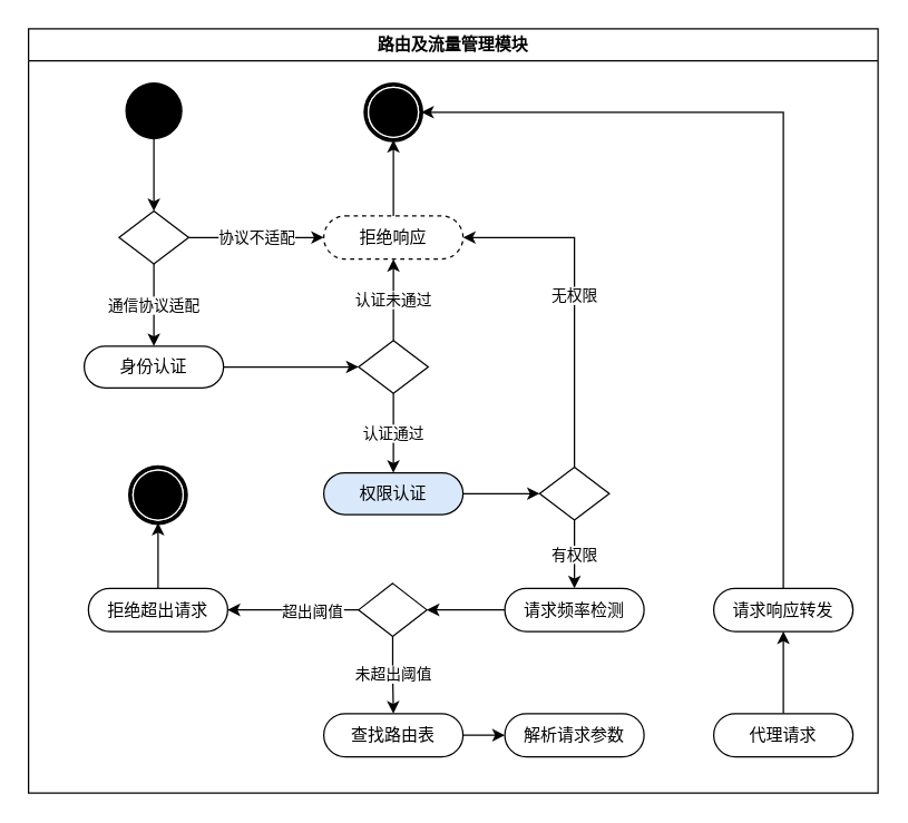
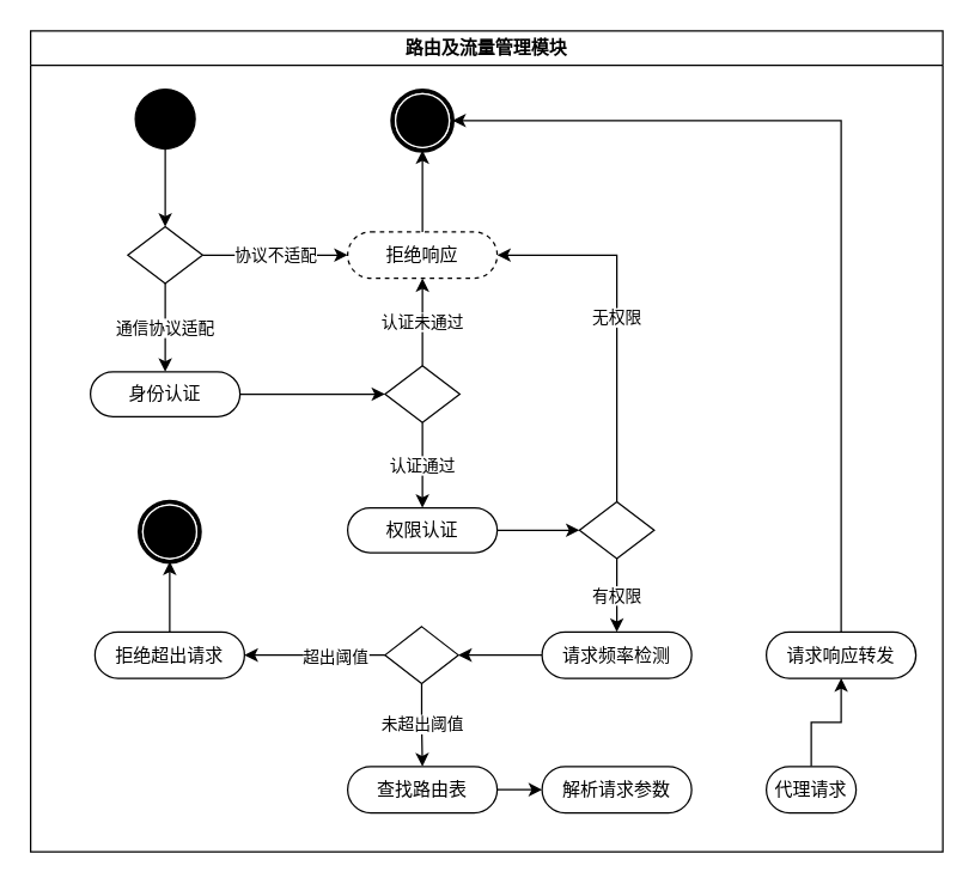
- <mxCell id="17" value="权限认证" style="rounded=1;whiteSpace=wrap;html=1;shadow=0;comic=0;labelBackgroundColor=none;strokeWidth=1;fontFamily=Verdana;fontSize=12;align=center;arcSize=50;fillColor=#dae8fc;" vertex="1" parent="7"><mxGeometry x="212" y="319" width="100" height="30" as="geometry" /></mxCell>
+ <mxCell id="17" value="权限认证" style="rounded=1;whiteSpace=wrap;html=1;shadow=0;comic=0;labelBackgroundColor=none;strokeWidth=1;fontFamily=Verdana;fontSize=12;align=center;arcSize=50;" vertex="1" parent="7"><mxGeometry x="212" y="319" width="100" height="30" as="geometry" /></mxCell>
- <mxCell id="34" value="代理请求" style="rounded=1;whiteSpace=wrap;html=1;shadow=0;comic=0;labelBackgroundColor=none;strokeWidth=1;fontFamily=Verdana;fontSize=12;align=center;arcSize=50;" vertex="1" parent="7"><mxGeometry x="492" y="492" width="100" height="31" as="geometry" /></mxCell>
+ <mxCell id="34" value="代理请求" style="rounded=1;whiteSpace=wrap;html=1;shadow=0;comic=0;labelBackgroundColor=none;strokeWidth=1;fontFamily=Verdana;fontSize=12;align=center;arcSize=50;" vertex="1" parent="7"><mxGeometry x="492" y="492" width="60" height="31" as="geometry" /></mxCell>
